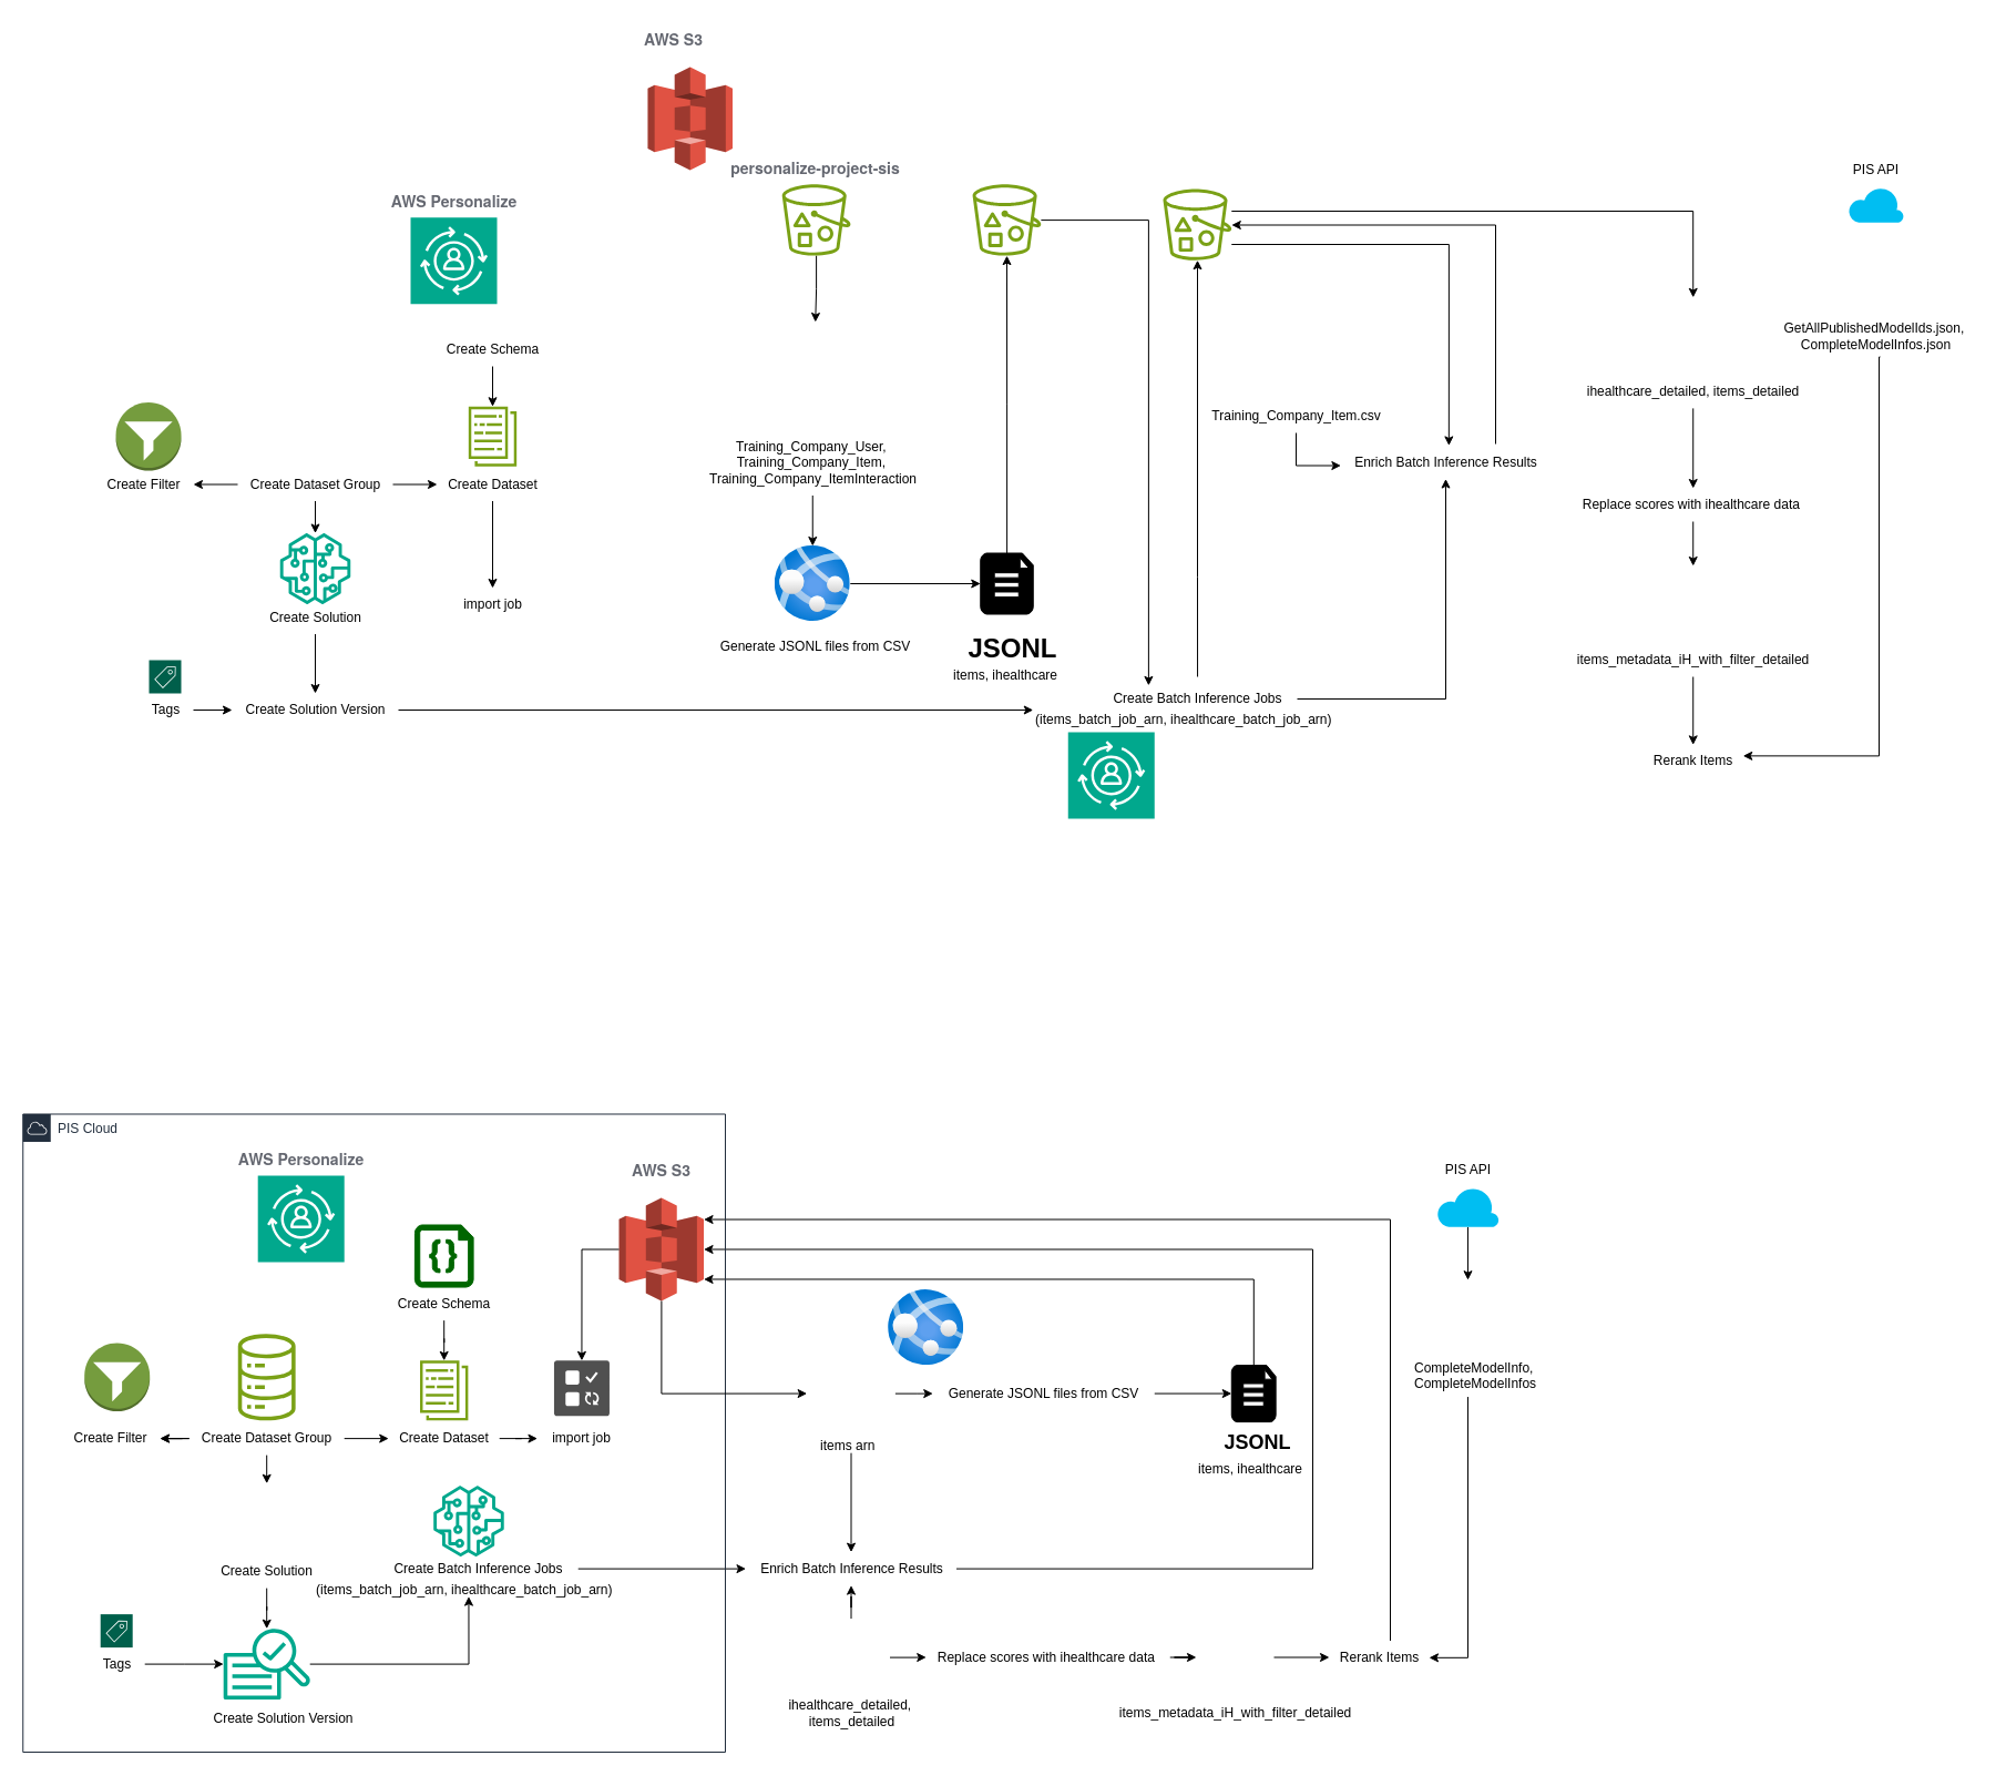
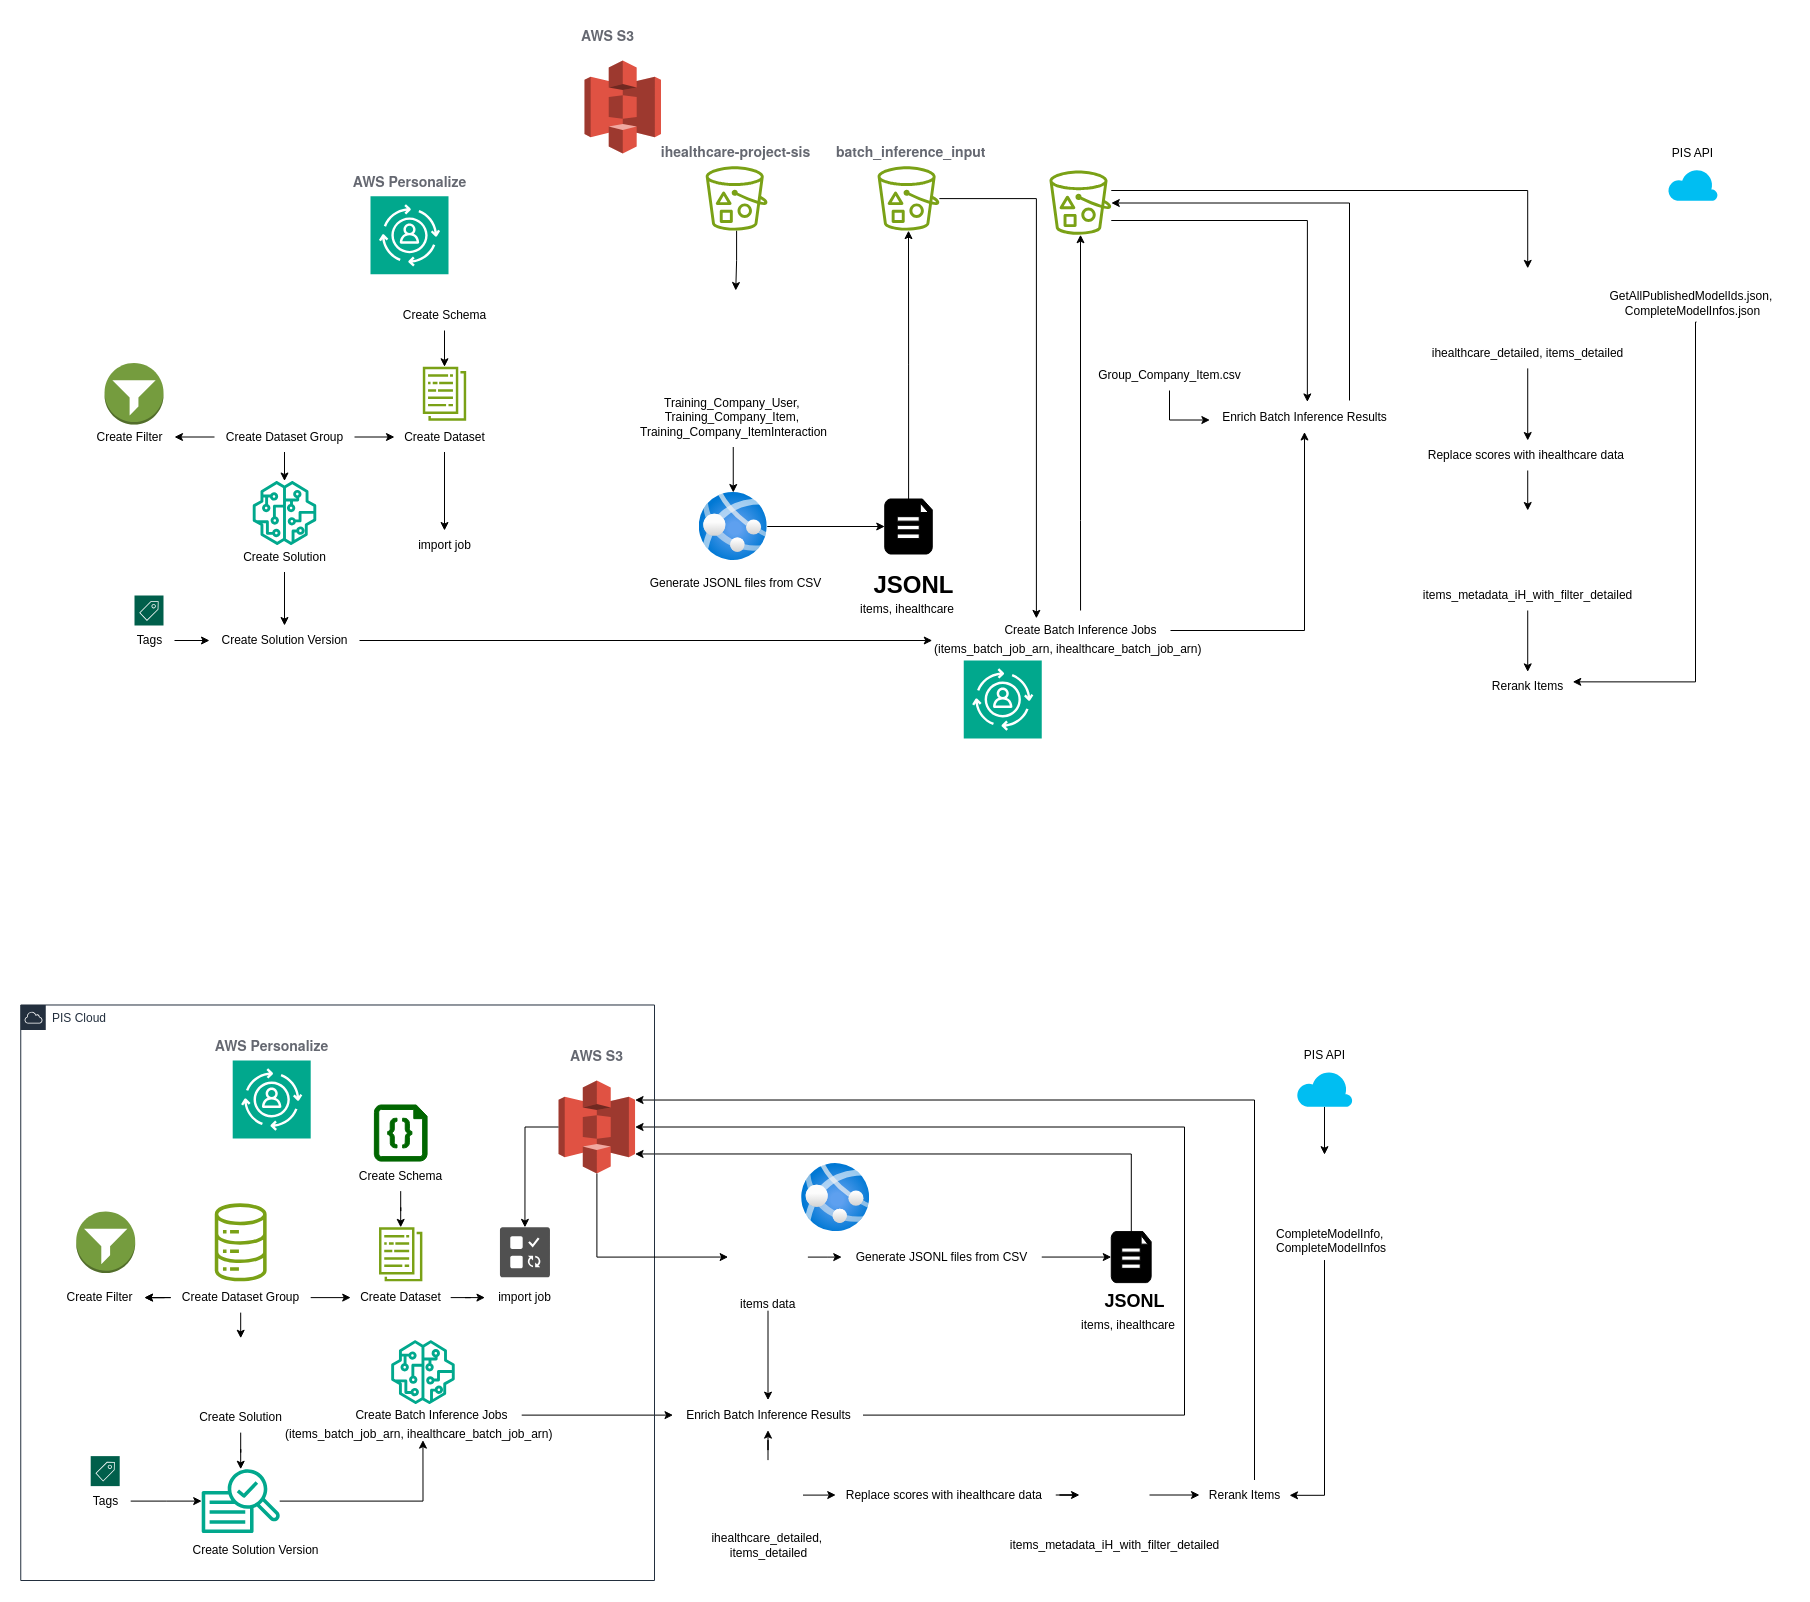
+ <mxCell id="41" value="&lt;span style=&quot;color: rgb(101, 104, 113); font-family: &amp;quot;Amazon Ember&amp;quot;, &amp;quot;Helvetica Neue&amp;quot;, Roboto, Arial, sans-serif; font-size: 14px; font-style: normal; font-variant-ligatures: normal; font-variant-caps: normal; font-weight: 700; letter-spacing: normal; orphans: 2; text-align: left; text-indent: 0px; text-transform: none; widows: 2; word-spacing: 0px; -webkit-text-stroke-width: 0px; white-space: nowrap; background-color: rgb(255, 255, 255); text-decoration-thickness: initial; text-decoration-style: initial; text-decoration-color: initial; float: none; display: inline !important;&quot;&gt;batch_inference_input&lt;/span&gt;" style="text;whiteSpace=wrap;html=1;" vertex="1" parent="1"><mxGeometry x="834" y="135.87" width="170" height="30" as="geometry" /></mxCell>
- <mxCell id="37" value="&lt;span style=&quot;color: rgb(101, 104, 113); font-family: &amp;quot;Amazon Ember&amp;quot;, &amp;quot;Helvetica Neue&amp;quot;, Roboto, Arial, sans-serif; font-size: 14px; font-weight: 700; text-align: left; background-color: rgb(255, 255, 255);&quot;&gt;personalize-project-sis&lt;/span&gt;" style="text;html=1;align=center;verticalAlign=middle;resizable=0;points=[];autosize=1;strokeColor=none;fillColor=none;" vertex="1" parent="1"><mxGeometry x="645.25" y="135.87" width="180" height="30" as="geometry" /></mxCell>
+ <mxCell id="37" value="&lt;span style=&quot;color: rgb(101, 104, 113); font-family: &amp;quot;Amazon Ember&amp;quot;, &amp;quot;Helvetica Neue&amp;quot;, Roboto, Arial, sans-serif; font-size: 14px; font-weight: 700; text-align: left; background-color: rgb(255, 255, 255);&quot;&gt;ihealthcare-project-sis&lt;/span&gt;" style="text;html=1;align=center;verticalAlign=middle;resizable=0;points=[];autosize=1;strokeColor=none;fillColor=none;" vertex="1" parent="1"><mxGeometry x="645.25" y="135.87" width="180" height="30" as="geometry" /></mxCell>
- <mxCell id="43" value="Training_Company_Item.csv" style="text;html=1;align=center;verticalAlign=middle;resizable=0;points=[];autosize=1;strokeColor=none;fillColor=none;" vertex="1" parent="1"><mxGeometry x="1079" y="360" width="180" height="30" as="geometry" /></mxCell>
+ <mxCell id="43" value="Group_Company_Item.csv" style="text;html=1;align=center;verticalAlign=middle;resizable=0;points=[];autosize=1;strokeColor=none;fillColor=none;" vertex="1" parent="1"><mxGeometry x="1079" y="360" width="180" height="30" as="geometry" /></mxCell>
- <mxCell id="94" value="items arn" style="text;whiteSpace=wrap;html=1;" vertex="1" parent="1"><mxGeometry x="737.5" y="1290.18" width="60" height="20" as="geometry" /></mxCell>
+ <mxCell id="94" value="items data" style="text;whiteSpace=wrap;html=1;" vertex="1" parent="1"><mxGeometry x="737.5" y="1290.18" width="60" height="20" as="geometry" /></mxCell>
